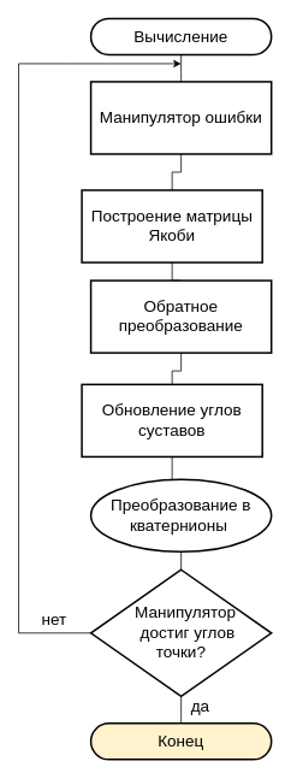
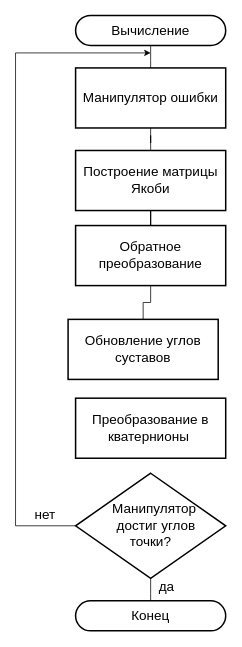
- <mxCell id="7" value="&lt;font style=&quot;font-size: 18px;&quot;&gt;Построение матрицы Якоби&lt;/font&gt;" style="rounded=0;whiteSpace=wrap;html=1;absoluteArcSize=1;arcSize=14;strokeWidth=2;" parent="1" vertex="1"><mxGeometry x="90" y="210" width="200" height="80" as="geometry" /></mxCell>
+ <mxCell id="7" value="&lt;font style=&quot;font-size: 18px;&quot;&gt;Построение матрицы Якоби&lt;/font&gt;" style="rounded=0;whiteSpace=wrap;html=1;absoluteArcSize=1;arcSize=14;strokeWidth=2;" parent="1" vertex="1"><mxGeometry x="100" y="200" width="200" height="80" as="geometry" /></mxCell>
- <mxCell id="9" value="&lt;font style=&quot;font-size: 18px;&quot;&gt;Обратное преобразование&lt;/font&gt;" style="rounded=0;whiteSpace=wrap;html=1;absoluteArcSize=1;arcSize=14;strokeWidth=2;" parent="1" vertex="1"><mxGeometry x="100" y="310" width="200" height="80" as="geometry" /></mxCell>
+ <mxCell id="9" value="&lt;font style=&quot;font-size: 18px;&quot;&gt;Обратное преобразование&lt;/font&gt;" style="rounded=0;whiteSpace=wrap;html=1;absoluteArcSize=1;arcSize=14;strokeWidth=2;" parent="1" vertex="1"><mxGeometry x="100" y="300" width="200" height="80" as="geometry" /></mxCell>
- <mxCell id="10" value="" style="edgeStyle=orthogonalEdgeStyle;rounded=0;orthogonalLoop=1;jettySize=auto;html=1;endArrow=none;endFill=0;" parent="1" source="11" target="15" edge="1"><mxGeometry relative="1" as="geometry" /></mxCell>
- <mxCell id="18" value="&lt;span style=&quot;font-size: 18px;&quot;&gt;Преобразование в кватернионы&amp;nbsp;&lt;/span&gt;" style="ellipse;whiteSpace=wrap;html=1;absoluteArcSize=1;arcSize=14;strokeWidth=2;" vertex="1" parent="1"><mxGeometry x="100" y="530" width="200" height="80" as="geometry" /></mxCell>
+ <mxCell id="18" value="&lt;span style=&quot;font-size: 18px;&quot;&gt;Преобразование в кватернионы&amp;nbsp;&lt;/span&gt;" style="rounded=0;whiteSpace=wrap;html=1;absoluteArcSize=1;arcSize=14;strokeWidth=2;" vertex="1" parent="1"><mxGeometry x="100" y="530" width="200" height="80" as="geometry" /></mxCell>
- <mxCell id="16" value="&lt;span style=&quot;font-size: 18px;&quot;&gt;Конец&lt;/span&gt;" style="rounded=1;whiteSpace=wrap;html=1;absoluteArcSize=1;arcSize=72;strokeWidth=2;fillColor=#fff2cc;" parent="1" vertex="1"><mxGeometry x="100" y="800" width="200" height="40" as="geometry" /></mxCell>
+ <mxCell id="16" value="&lt;span style=&quot;font-size: 18px;&quot;&gt;Конец&lt;/span&gt;" style="rounded=1;whiteSpace=wrap;html=1;absoluteArcSize=1;arcSize=72;strokeWidth=2;" parent="1" vertex="1"><mxGeometry x="100" y="800" width="200" height="40" as="geometry" /></mxCell>
